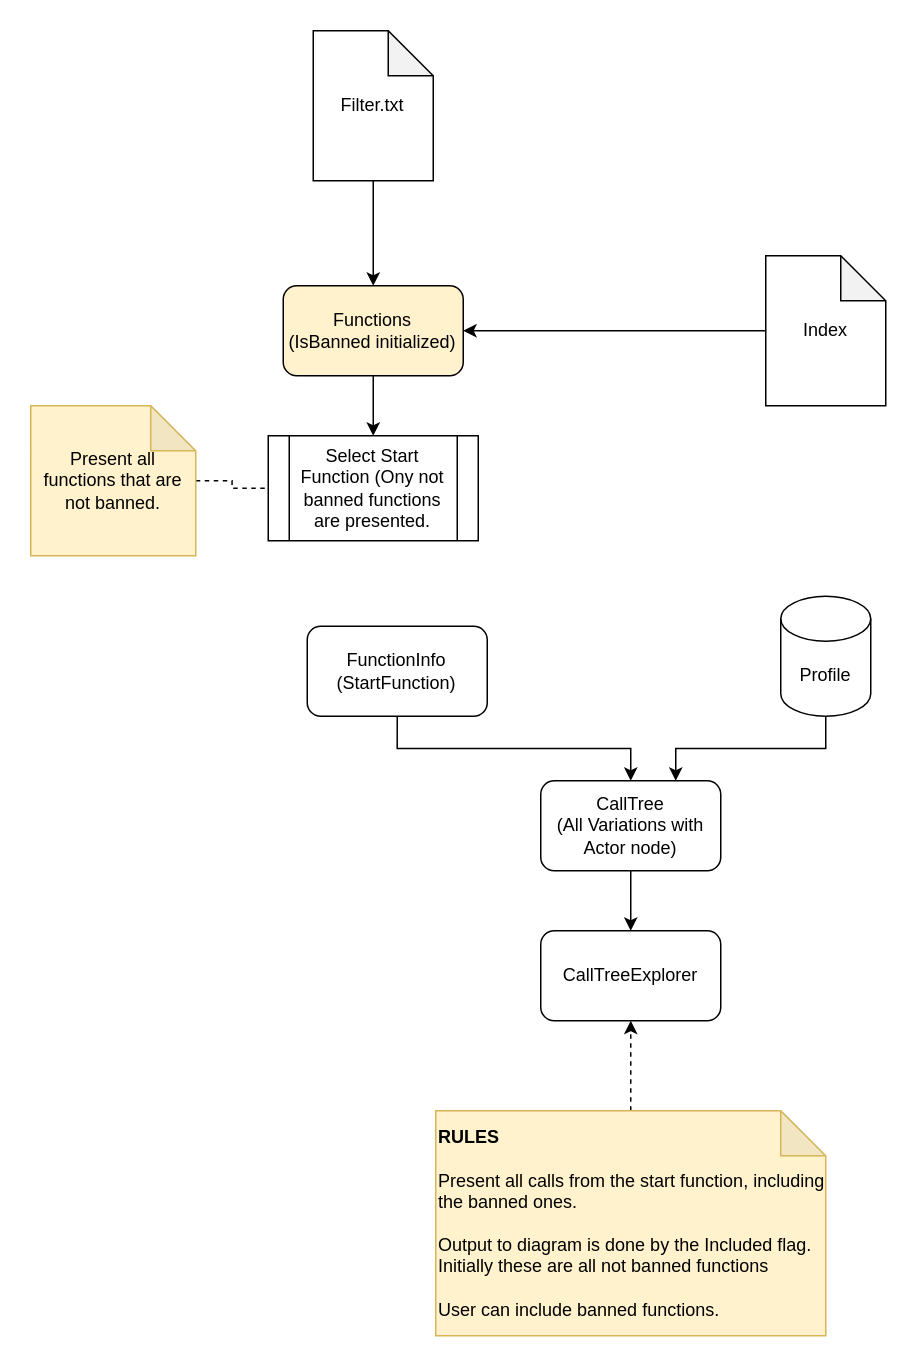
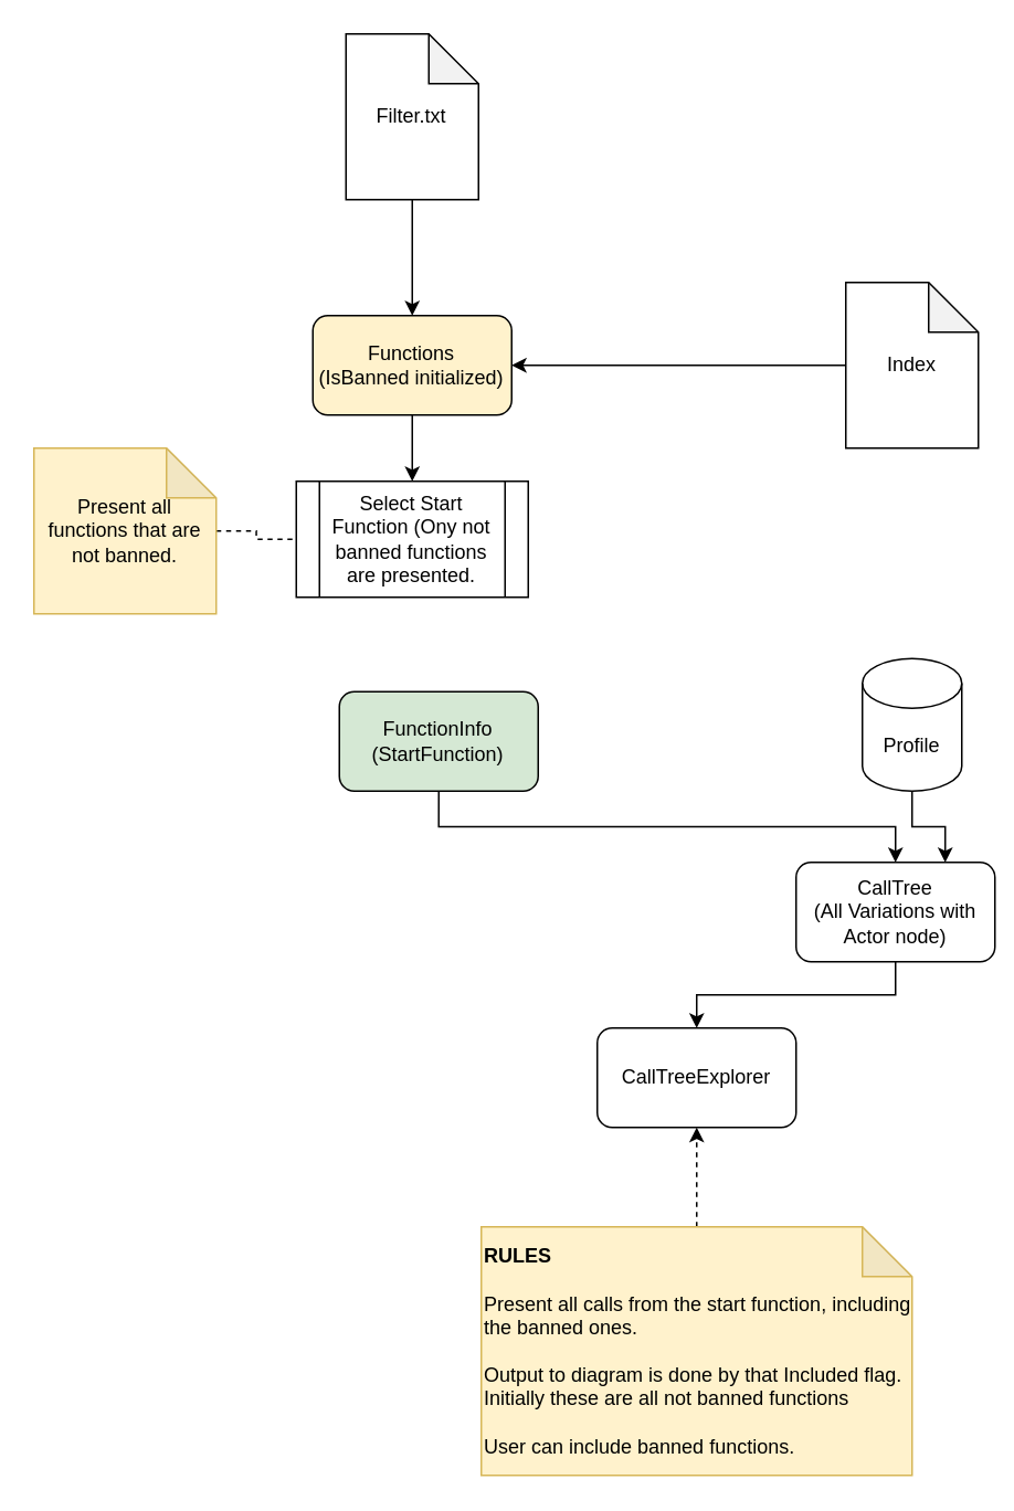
- <mxCell id="10" value="FunctionInfo&lt;br&gt;(StartFunction)" style="rounded=1;whiteSpace=wrap;html=1;" vertex="1" parent="1"><mxGeometry x="204.33" y="417" width="120" height="60" as="geometry" /></mxCell>
+ <mxCell id="10" value="FunctionInfo&lt;br&gt;(StartFunction)" style="rounded=1;whiteSpace=wrap;html=1;fillColor=#d5e8d4;" vertex="1" parent="1"><mxGeometry x="204.33" y="417" width="120" height="60" as="geometry" /></mxCell>
- <mxCell id="14" value="CallTree&lt;br&gt;(All Variations with Actor node)" style="rounded=1;whiteSpace=wrap;html=1;" vertex="1" parent="1"><mxGeometry x="360" y="520" width="120" height="60" as="geometry" /></mxCell>
+ <mxCell id="14" value="CallTree&lt;br&gt;(All Variations with Actor node)" style="rounded=1;whiteSpace=wrap;html=1;" vertex="1" parent="1"><mxGeometry x="480" y="520" width="120" height="60" as="geometry" /></mxCell>
- <mxCell id="17" value="&lt;b&gt;RULES&lt;br&gt;&lt;/b&gt;&lt;br&gt;Present all calls from the start function, including the banned ones.&lt;br&gt;&lt;br&gt;Output to diagram is done by the Included flag.&lt;br&gt;Initially these are all not banned functions&lt;br&gt;&lt;br&gt;User can include banned functions." style="shape=note;whiteSpace=wrap;html=1;backgroundOutline=1;darkOpacity=0.05;fillColor=#fff2cc;strokeColor=#d6b656;align=left;" vertex="1" parent="1"><mxGeometry x="290" y="740" width="260" height="150" as="geometry" /></mxCell>
+ <mxCell id="17" value="&lt;b&gt;RULES&lt;br&gt;&lt;/b&gt;&lt;br&gt;Present all calls from the start function, including the banned ones.&lt;br&gt;&lt;br&gt;Output to diagram is done by that Included flag.&lt;br&gt;Initially these are all not banned functions&lt;br&gt;&lt;br&gt;User can include banned functions." style="shape=note;whiteSpace=wrap;html=1;backgroundOutline=1;darkOpacity=0.05;fillColor=#fff2cc;strokeColor=#d6b656;align=left;" vertex="1" parent="1"><mxGeometry x="290" y="740" width="260" height="150" as="geometry" /></mxCell>
